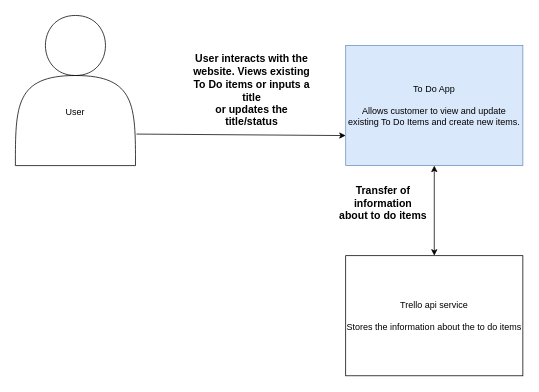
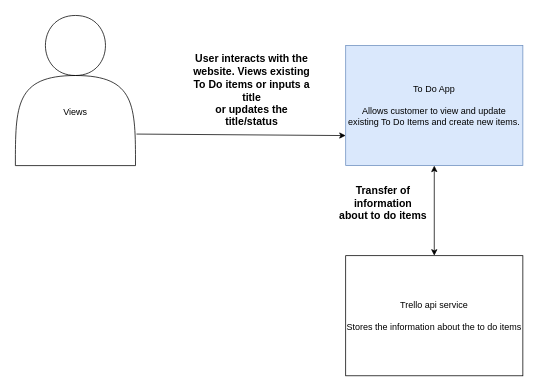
- <mxCell id="2" value="&lt;br&gt;&lt;br&gt;&lt;br&gt;&lt;br&gt;User&lt;br&gt;" style="shape=actor;whiteSpace=wrap;html=1;" parent="1" vertex="1"><mxGeometry x="20" y="20" width="160" height="200" as="geometry" /></mxCell>
+ <mxCell id="2" value="&lt;br&gt;&lt;br&gt;&lt;br&gt;&lt;br&gt;Views&lt;br&gt;" style="shape=actor;whiteSpace=wrap;html=1;" parent="1" vertex="1"><mxGeometry x="20" y="20" width="160" height="200" as="geometry" /></mxCell>
